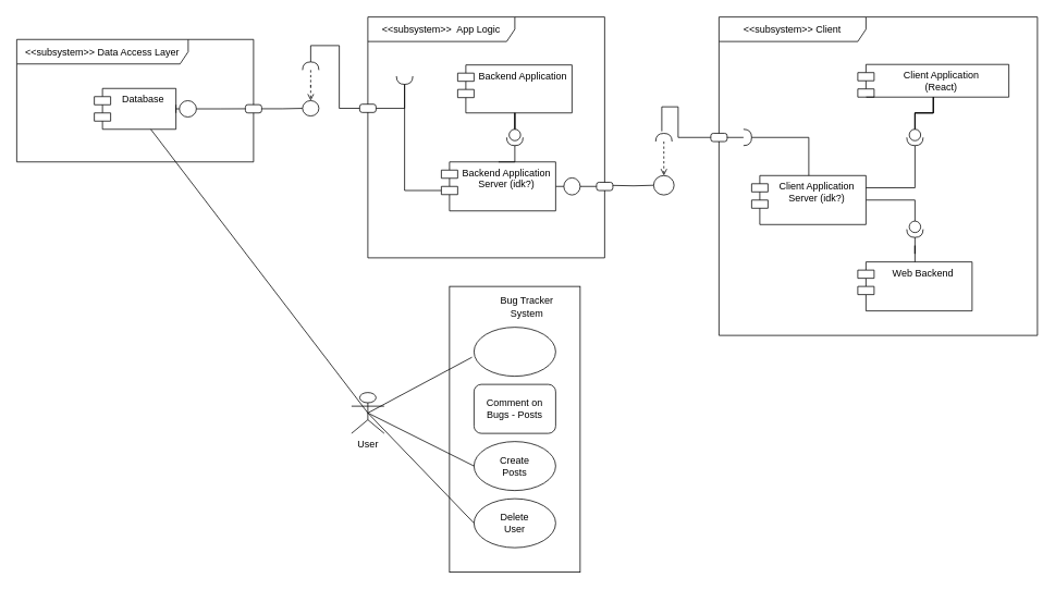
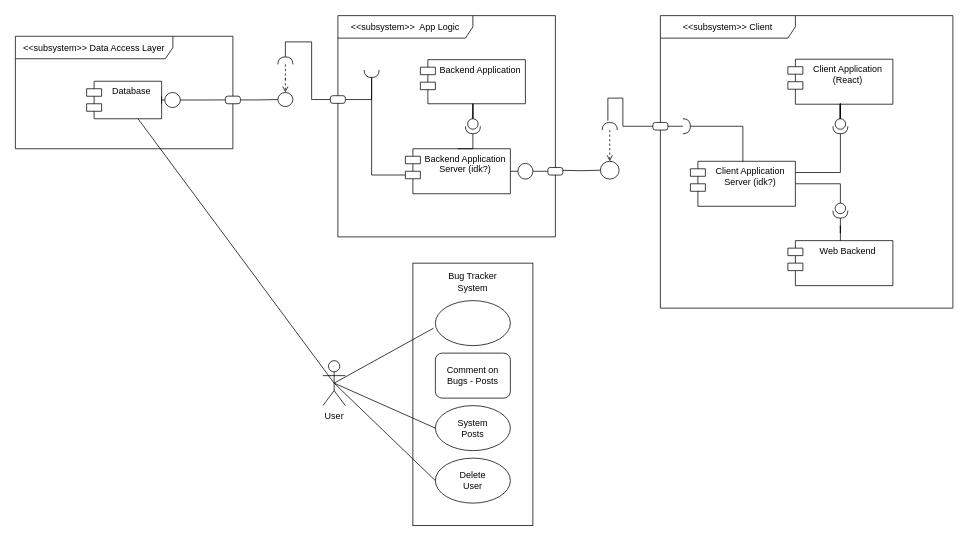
- <mxCell id="10" value="Client Application&#10;(React)" style="shape=module;align=left;spacingLeft=20;align=center;verticalAlign=top;" parent="1" vertex="1"><mxGeometry x="1050" y="78.12" width="185" height="40" as="geometry" /></mxCell>
+ <mxCell id="10" value="Client Application&#10;(React)" style="shape=module;align=left;spacingLeft=20;align=center;verticalAlign=top;" parent="1" vertex="1"><mxGeometry x="1050" y="78.12" width="140" height="60" as="geometry" /></mxCell>
- <mxCell id="49" value="Bug Tracker System" style="text;html=1;strokeColor=none;fillColor=none;align=center;verticalAlign=middle;whiteSpace=wrap;rounded=0;" vertex="1" parent="1"><mxGeometry x="600" y="360" width="90" height="30" as="geometry" /></mxCell>
+ <mxCell id="49" value="Bug Tracker System" style="text;html=1;strokeColor=none;fillColor=none;align=center;verticalAlign=middle;whiteSpace=wrap;rounded=0;" vertex="1" parent="1"><mxGeometry x="585" y="360" width="90" height="30" as="geometry" /></mxCell>
- <mxCell id="47" value="User&lt;br&gt;" style="shape=umlActor;verticalLabelPosition=bottom;verticalAlign=top;html=1;outlineConnect=0;" vertex="1" parent="1"><mxGeometry x="430" y="480" width="40" height="50" as="geometry" /></mxCell>
+ <mxCell id="47" value="User&lt;br&gt;" style="shape=umlActor;verticalLabelPosition=bottom;verticalAlign=top;html=1;outlineConnect=0;" vertex="1" parent="1"><mxGeometry x="430" y="480" width="30" height="60" as="geometry" /></mxCell>
- <mxCell id="54" value="Create Posts" style="text;html=1;strokeColor=none;fillColor=none;align=center;verticalAlign=middle;whiteSpace=wrap;rounded=0;" vertex="1" parent="1"><mxGeometry x="600" y="555" width="60" height="30" as="geometry" /></mxCell>
+ <mxCell id="54" value="System Posts" style="text;html=1;strokeColor=none;fillColor=none;align=center;verticalAlign=middle;whiteSpace=wrap;rounded=0;" vertex="1" parent="1"><mxGeometry x="600" y="555" width="60" height="30" as="geometry" /></mxCell>
